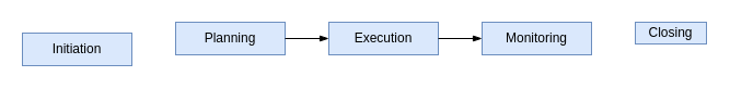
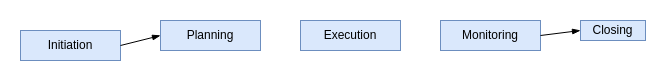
+ <mxCell id="9" value="" style="endArrow=blockThin;startArrow=none;html=1;rounded=0;startFill=0;endFill=1;exitX=1;exitY=0.5;exitDx=0;exitDy=0;entryX=0;entryY=0.5;entryDx=0;entryDy=0;" edge="1" parent="1" source="5" target="2"><mxGeometry width="50" height="50" relative="1" as="geometry"><mxPoint x="490" y="90" as="sourcePoint" /><mxPoint x="530" y="90" as="targetPoint" /></mxGeometry></mxCell>
- <mxCell id="8" value="" style="endArrow=blockThin;startArrow=none;html=1;rounded=0;startFill=0;endFill=1;exitX=1;exitY=0.5;exitDx=0;exitDy=0;entryX=0;entryY=0.5;entryDx=0;entryDy=0;" edge="1" parent="1" source="3" target="4"><mxGeometry width="50" height="50" relative="1" as="geometry"><mxPoint x="410" y="45" as="sourcePoint" /><mxPoint x="450" y="45" as="targetPoint" /></mxGeometry></mxCell>
- <mxCell id="7" value="" style="endArrow=blockThin;startArrow=none;html=1;rounded=0;startFill=0;endFill=1;exitX=1;exitY=0.5;exitDx=0;exitDy=0;entryX=0;entryY=0.5;entryDx=0;entryDy=0;" edge="1" parent="1" source="4" target="5"><mxGeometry width="50" height="50" relative="1" as="geometry"><mxPoint x="390" y="125" as="sourcePoint" /><mxPoint x="430" y="125" as="targetPoint" /></mxGeometry></mxCell>
+ <mxCell id="10" value="" style="endArrow=blockThin;startArrow=none;html=1;rounded=0;startFill=0;endFill=1;exitX=1;exitY=0.5;exitDx=0;exitDy=0;entryX=0;entryY=0.5;entryDx=0;entryDy=0;" edge="1" parent="1" source="6" target="3"><mxGeometry width="50" height="50" relative="1" as="geometry"><mxPoint x="120" y="70" as="sourcePoint" /><mxPoint x="160" y="70" as="targetPoint" /></mxGeometry></mxCell>
